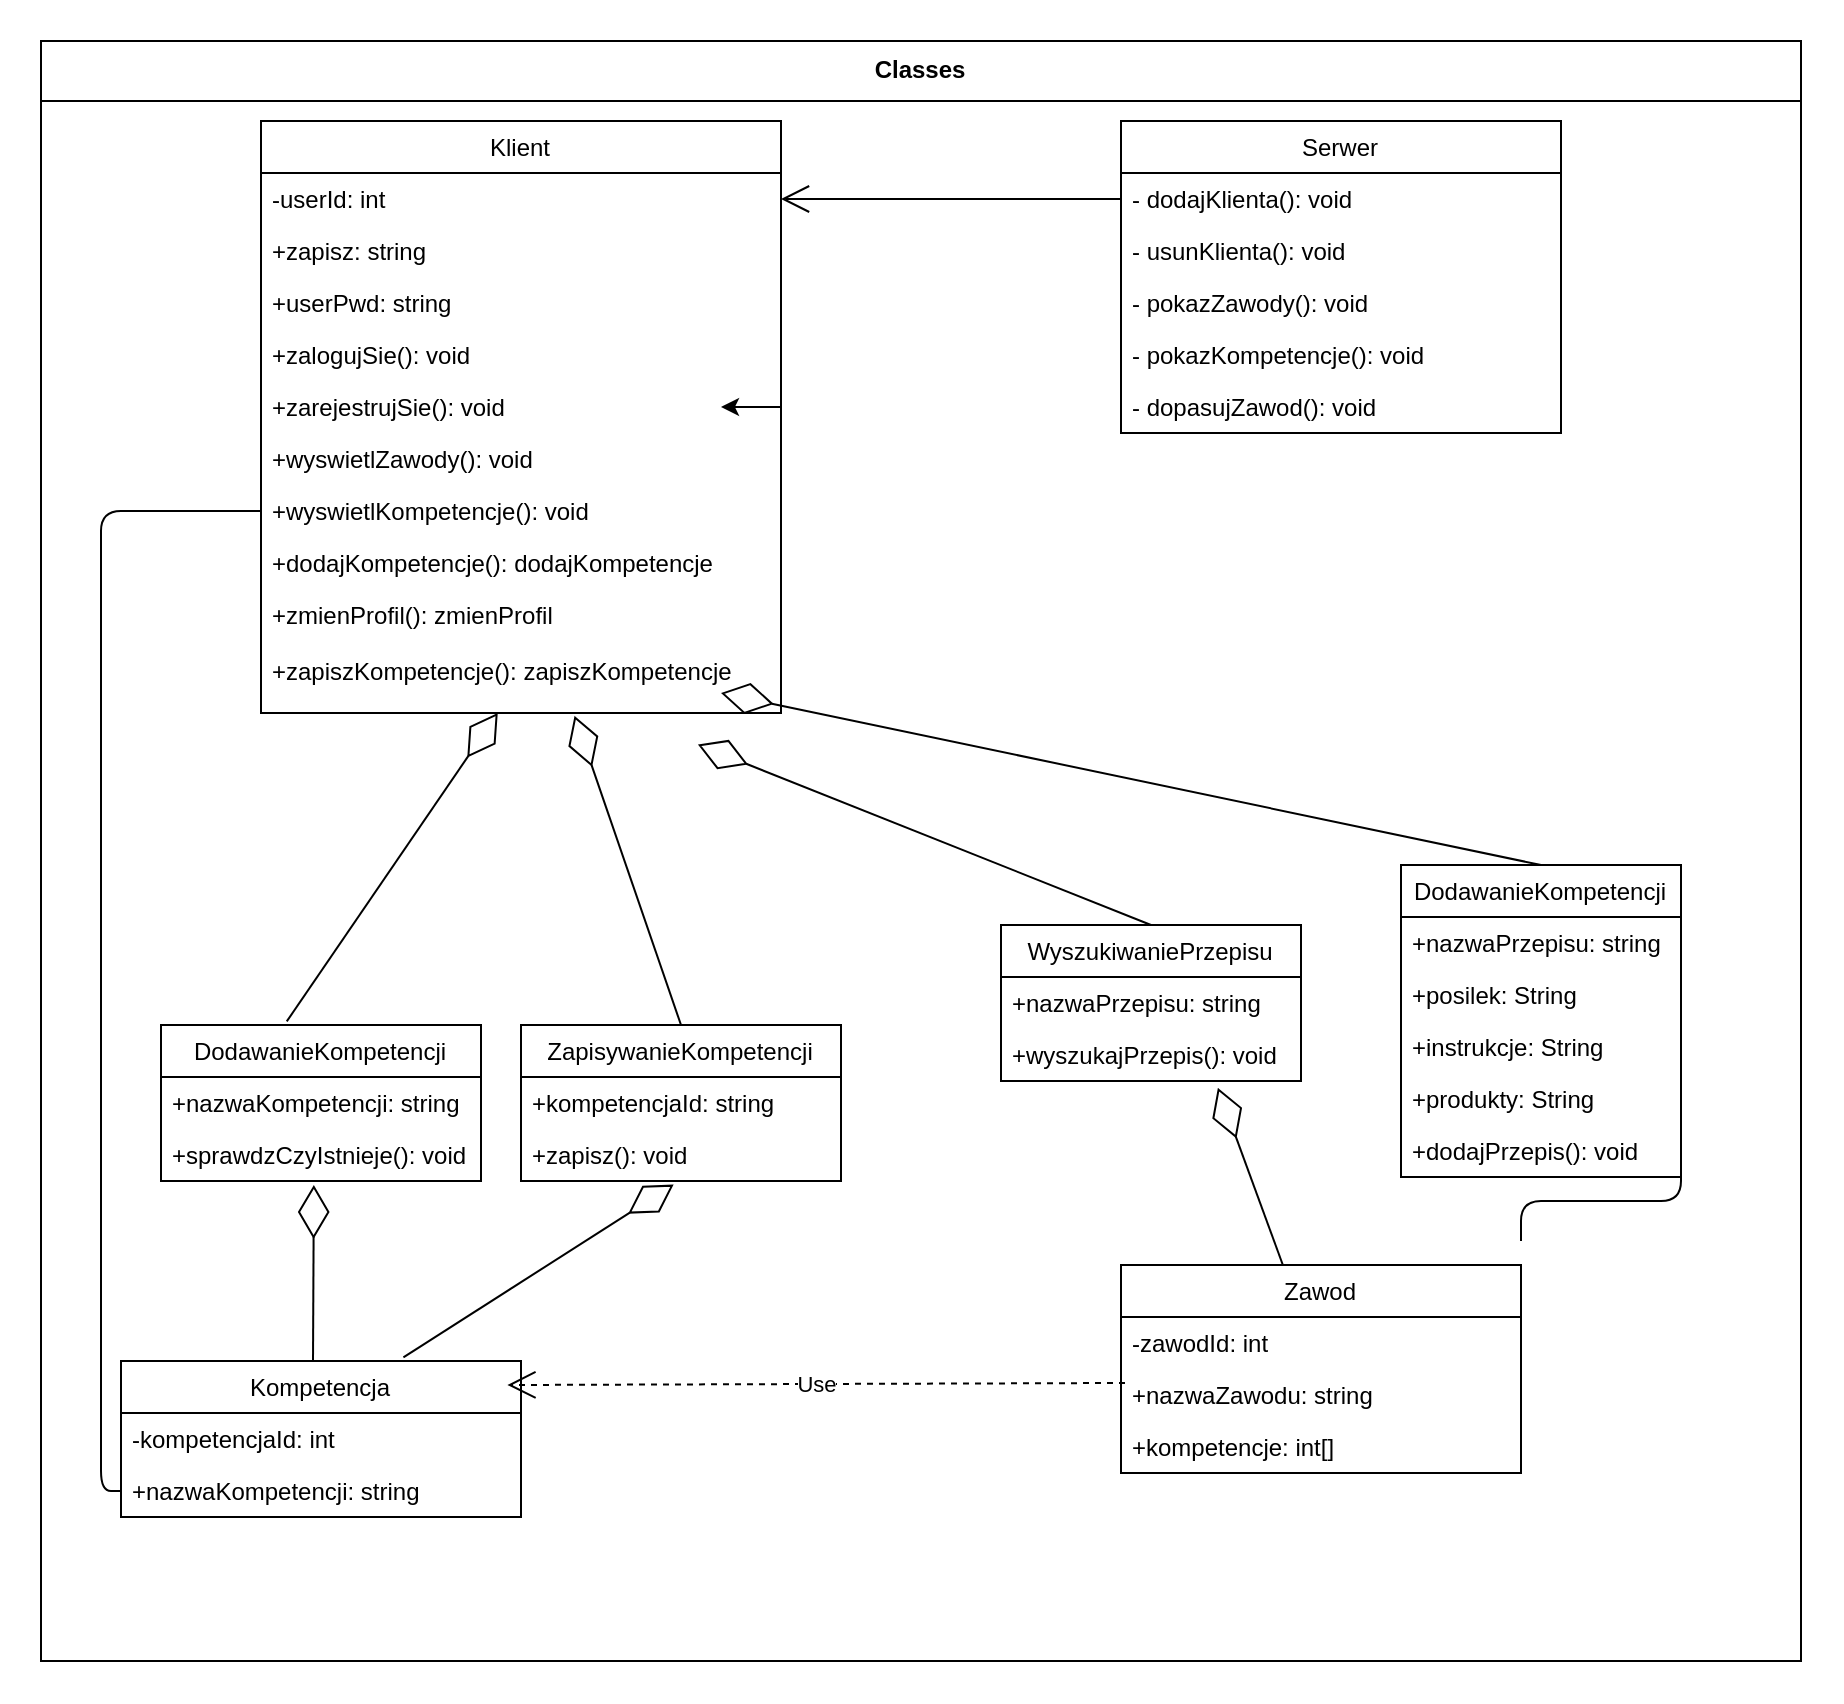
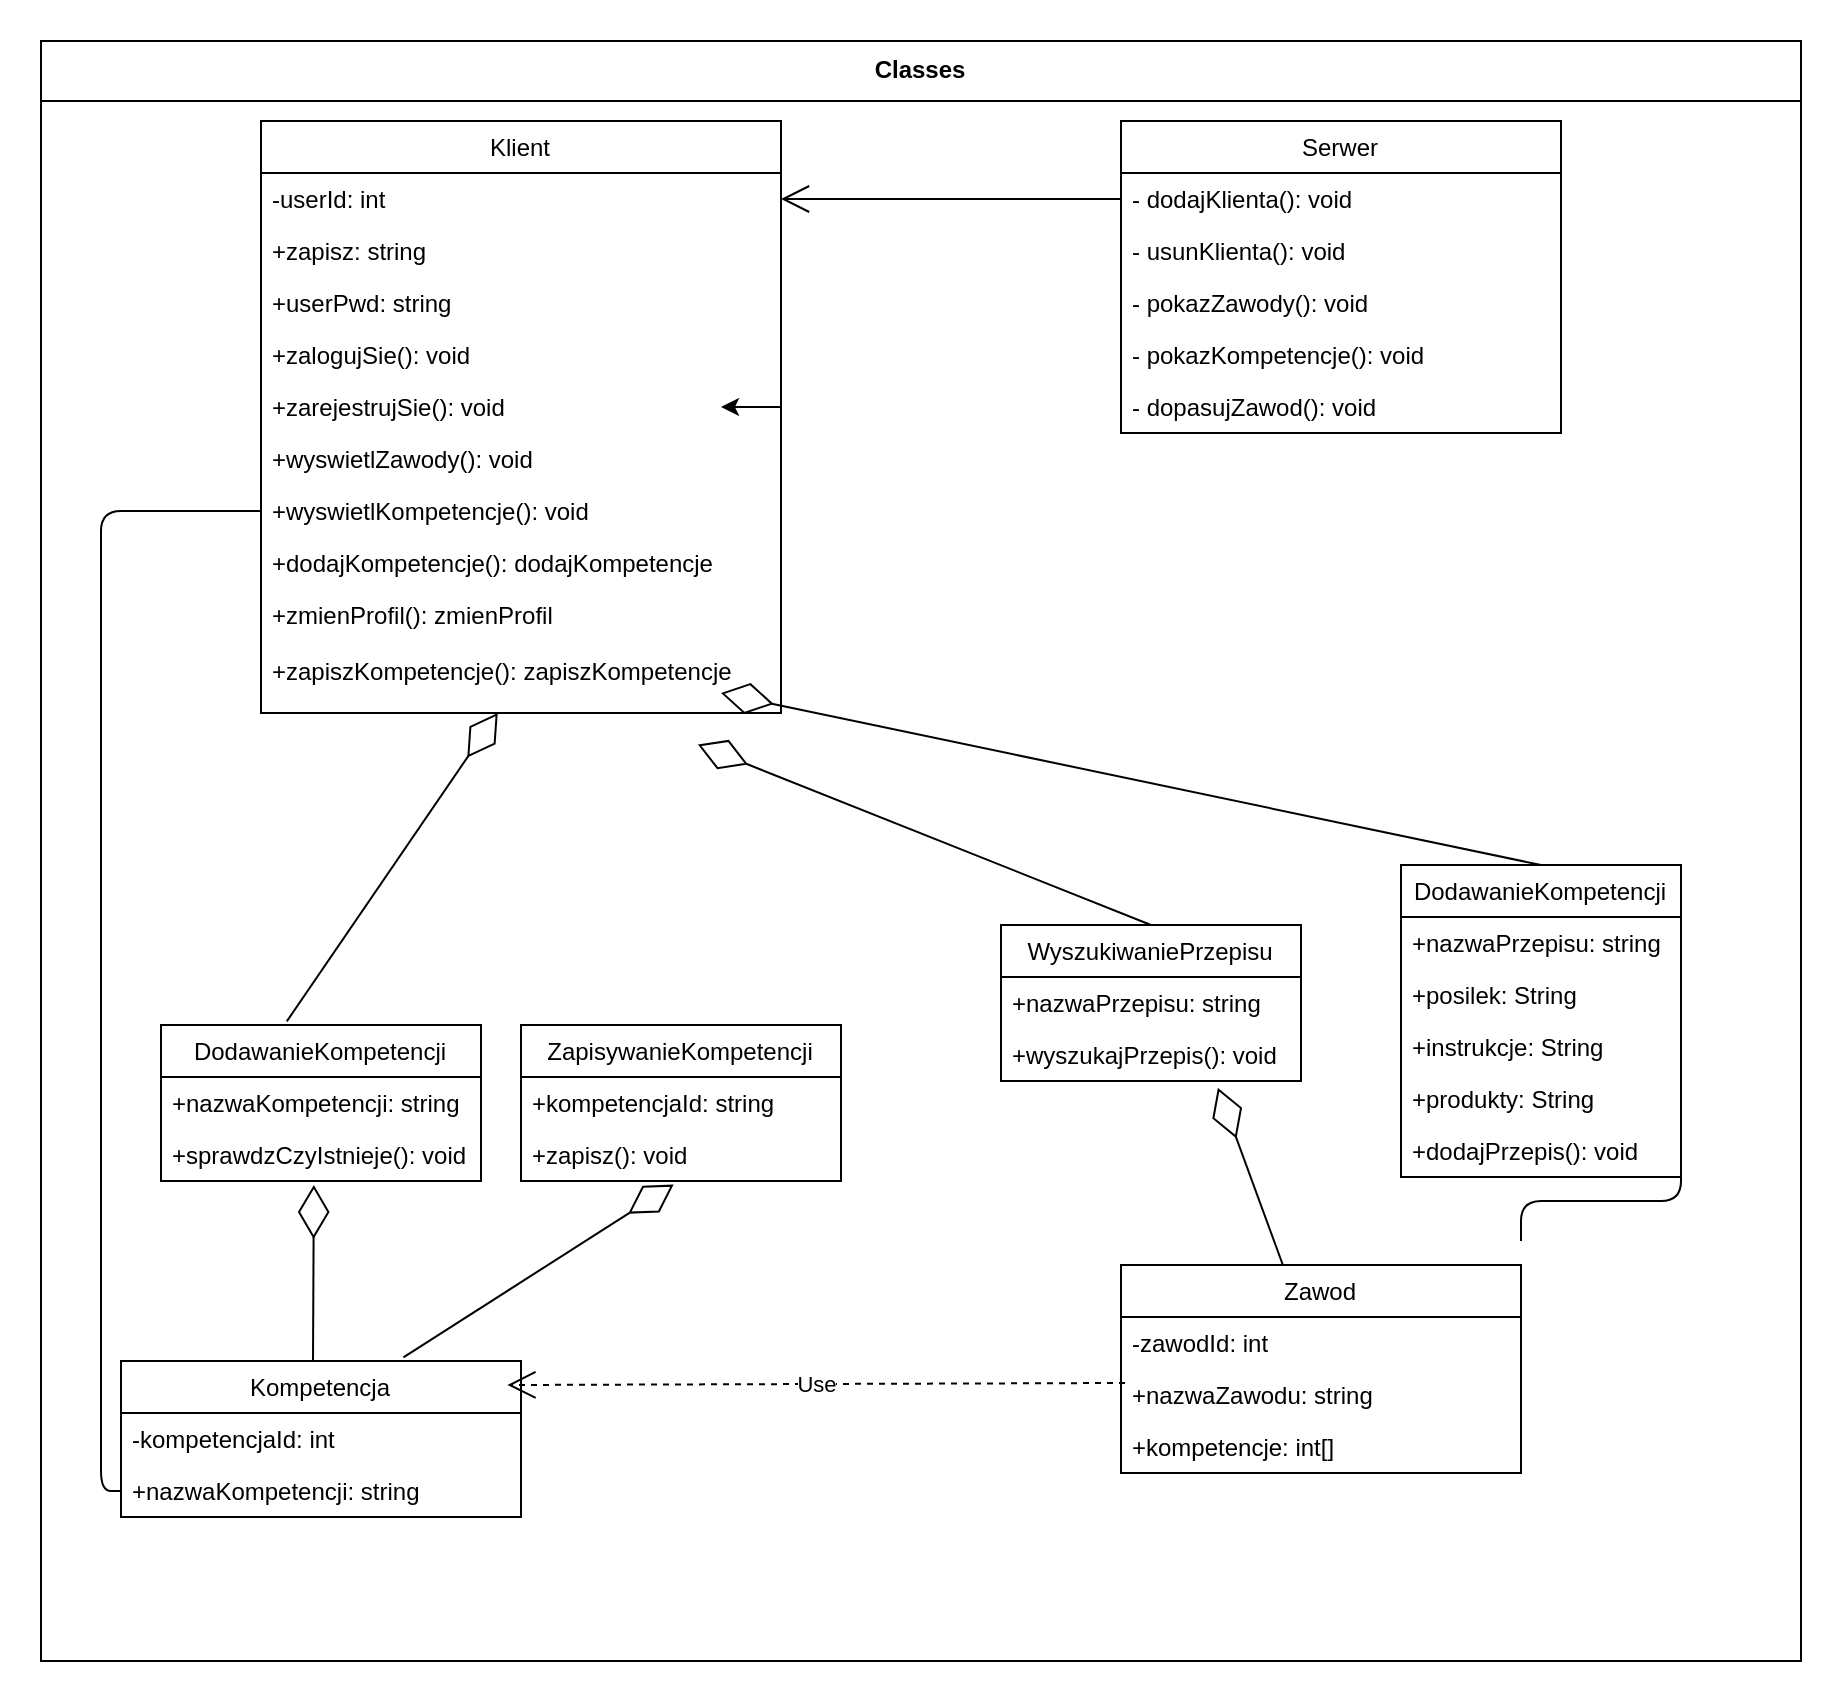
- <mxCell id="51" value="" style="endArrow=diamondThin;endFill=0;endSize=24;html=1;exitX=0.5;exitY=0;exitDx=0;exitDy=0;entryX=0.603;entryY=1.041;entryDx=0;entryDy=0;entryPerimeter=0;" edge="1" parent="2" source="48" target="13"><mxGeometry width="160" relative="1" as="geometry"><mxPoint x="132.88" y="500.206" as="sourcePoint" /><mxPoint x="238.371" y="346" as="targetPoint" /><Array as="points" /></mxGeometry></mxCell>
